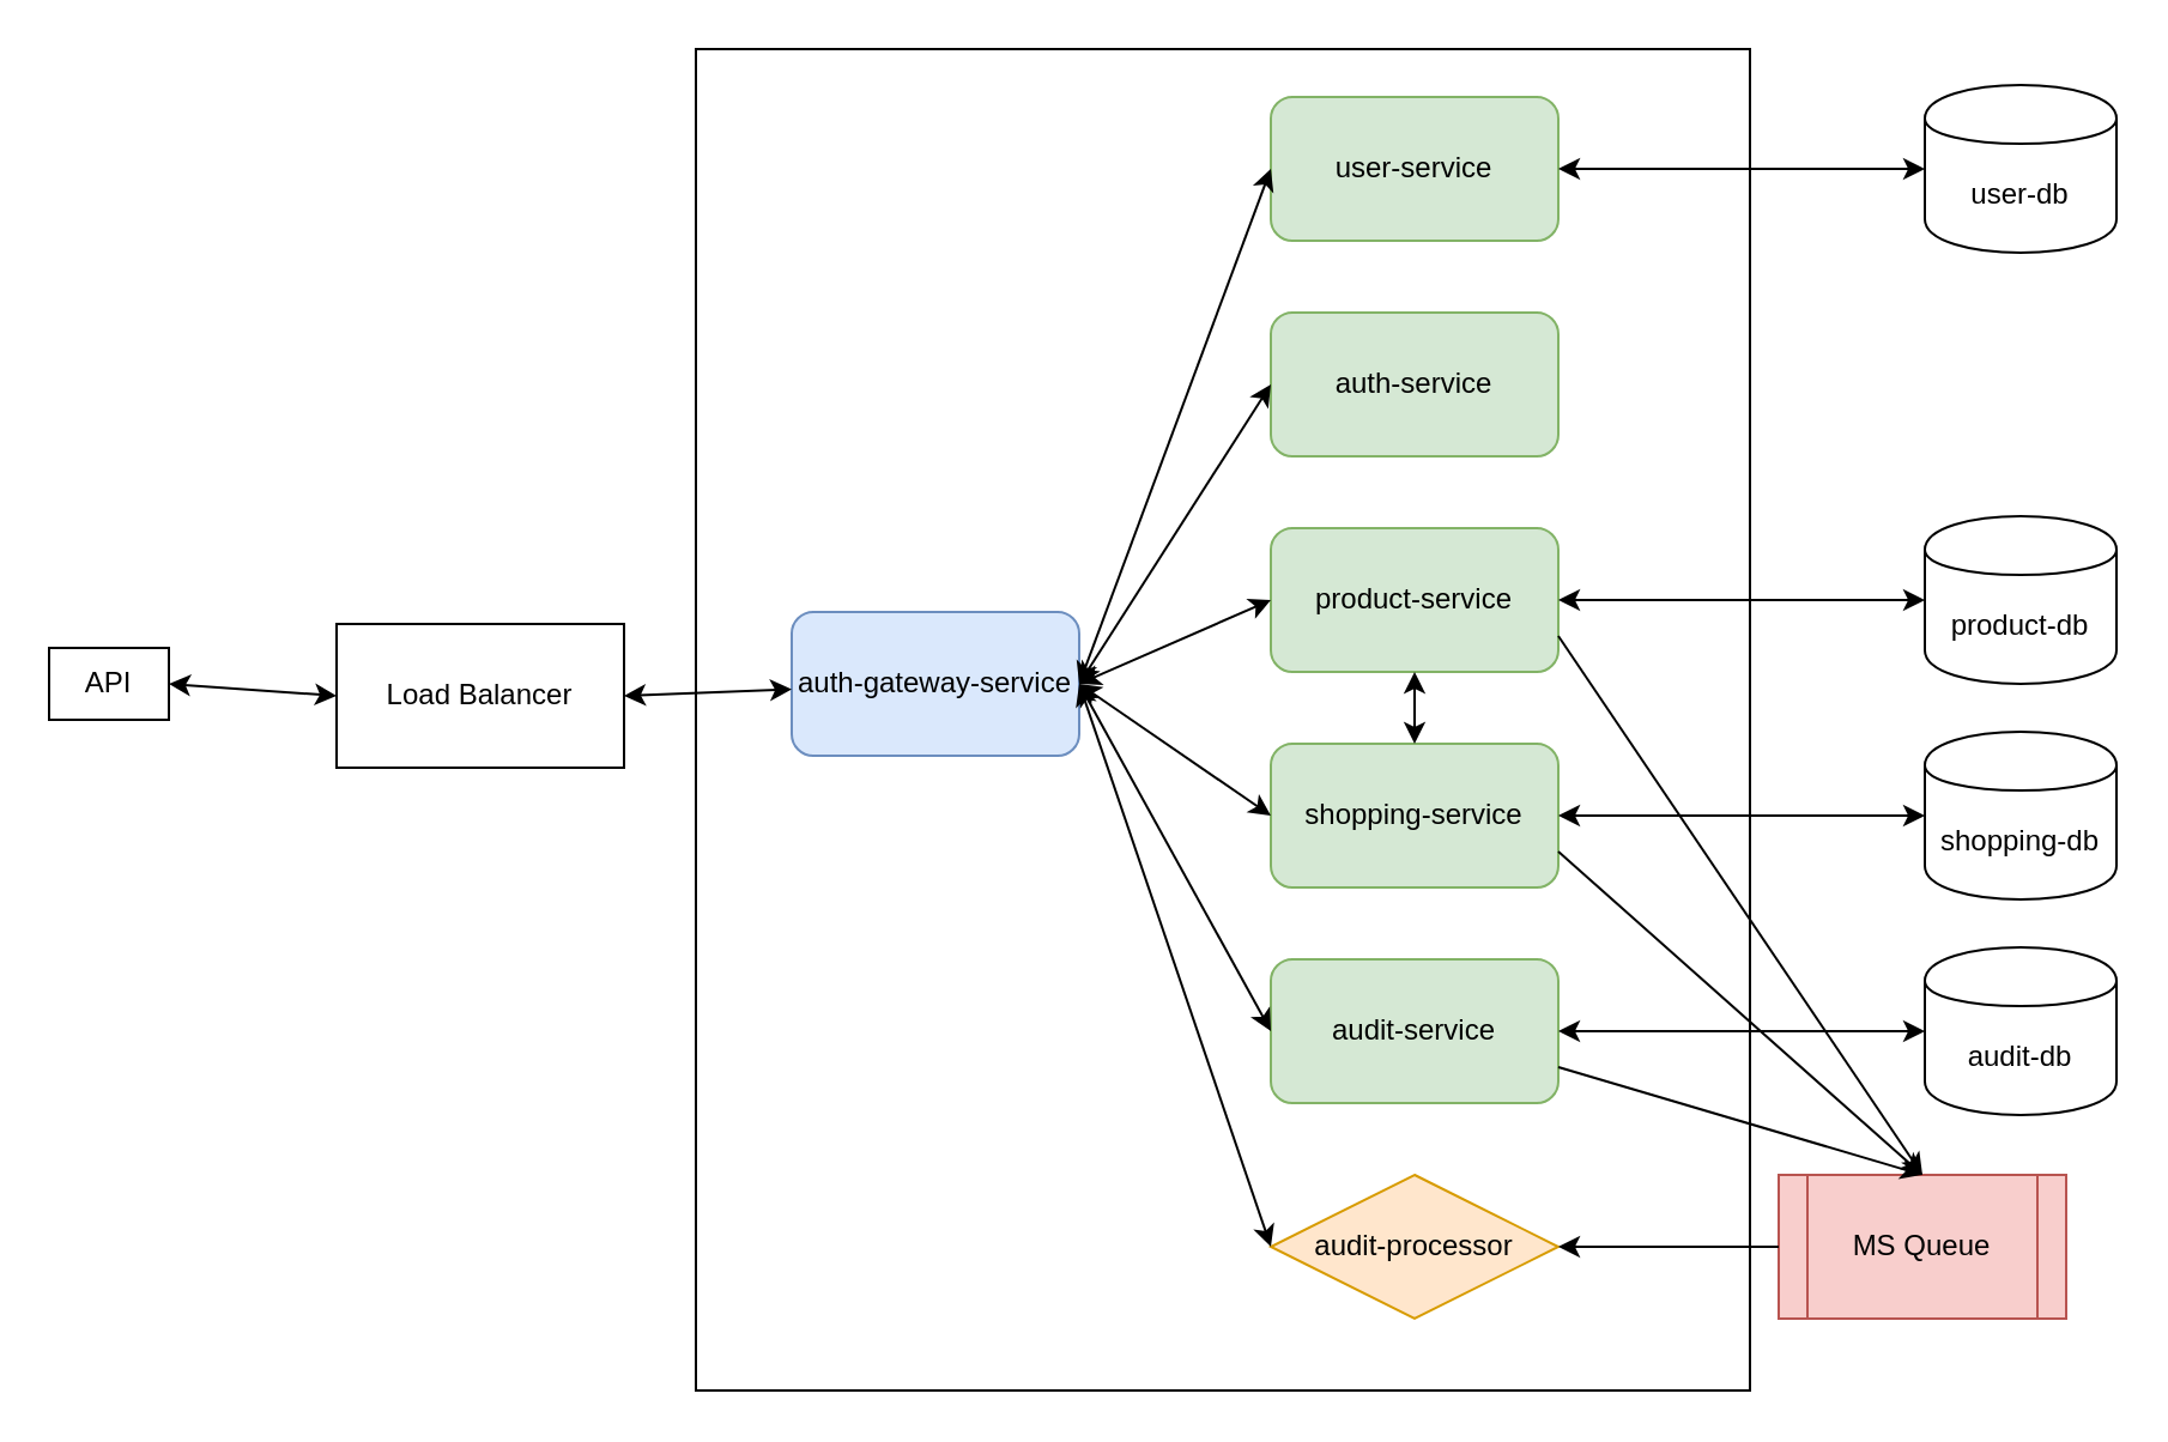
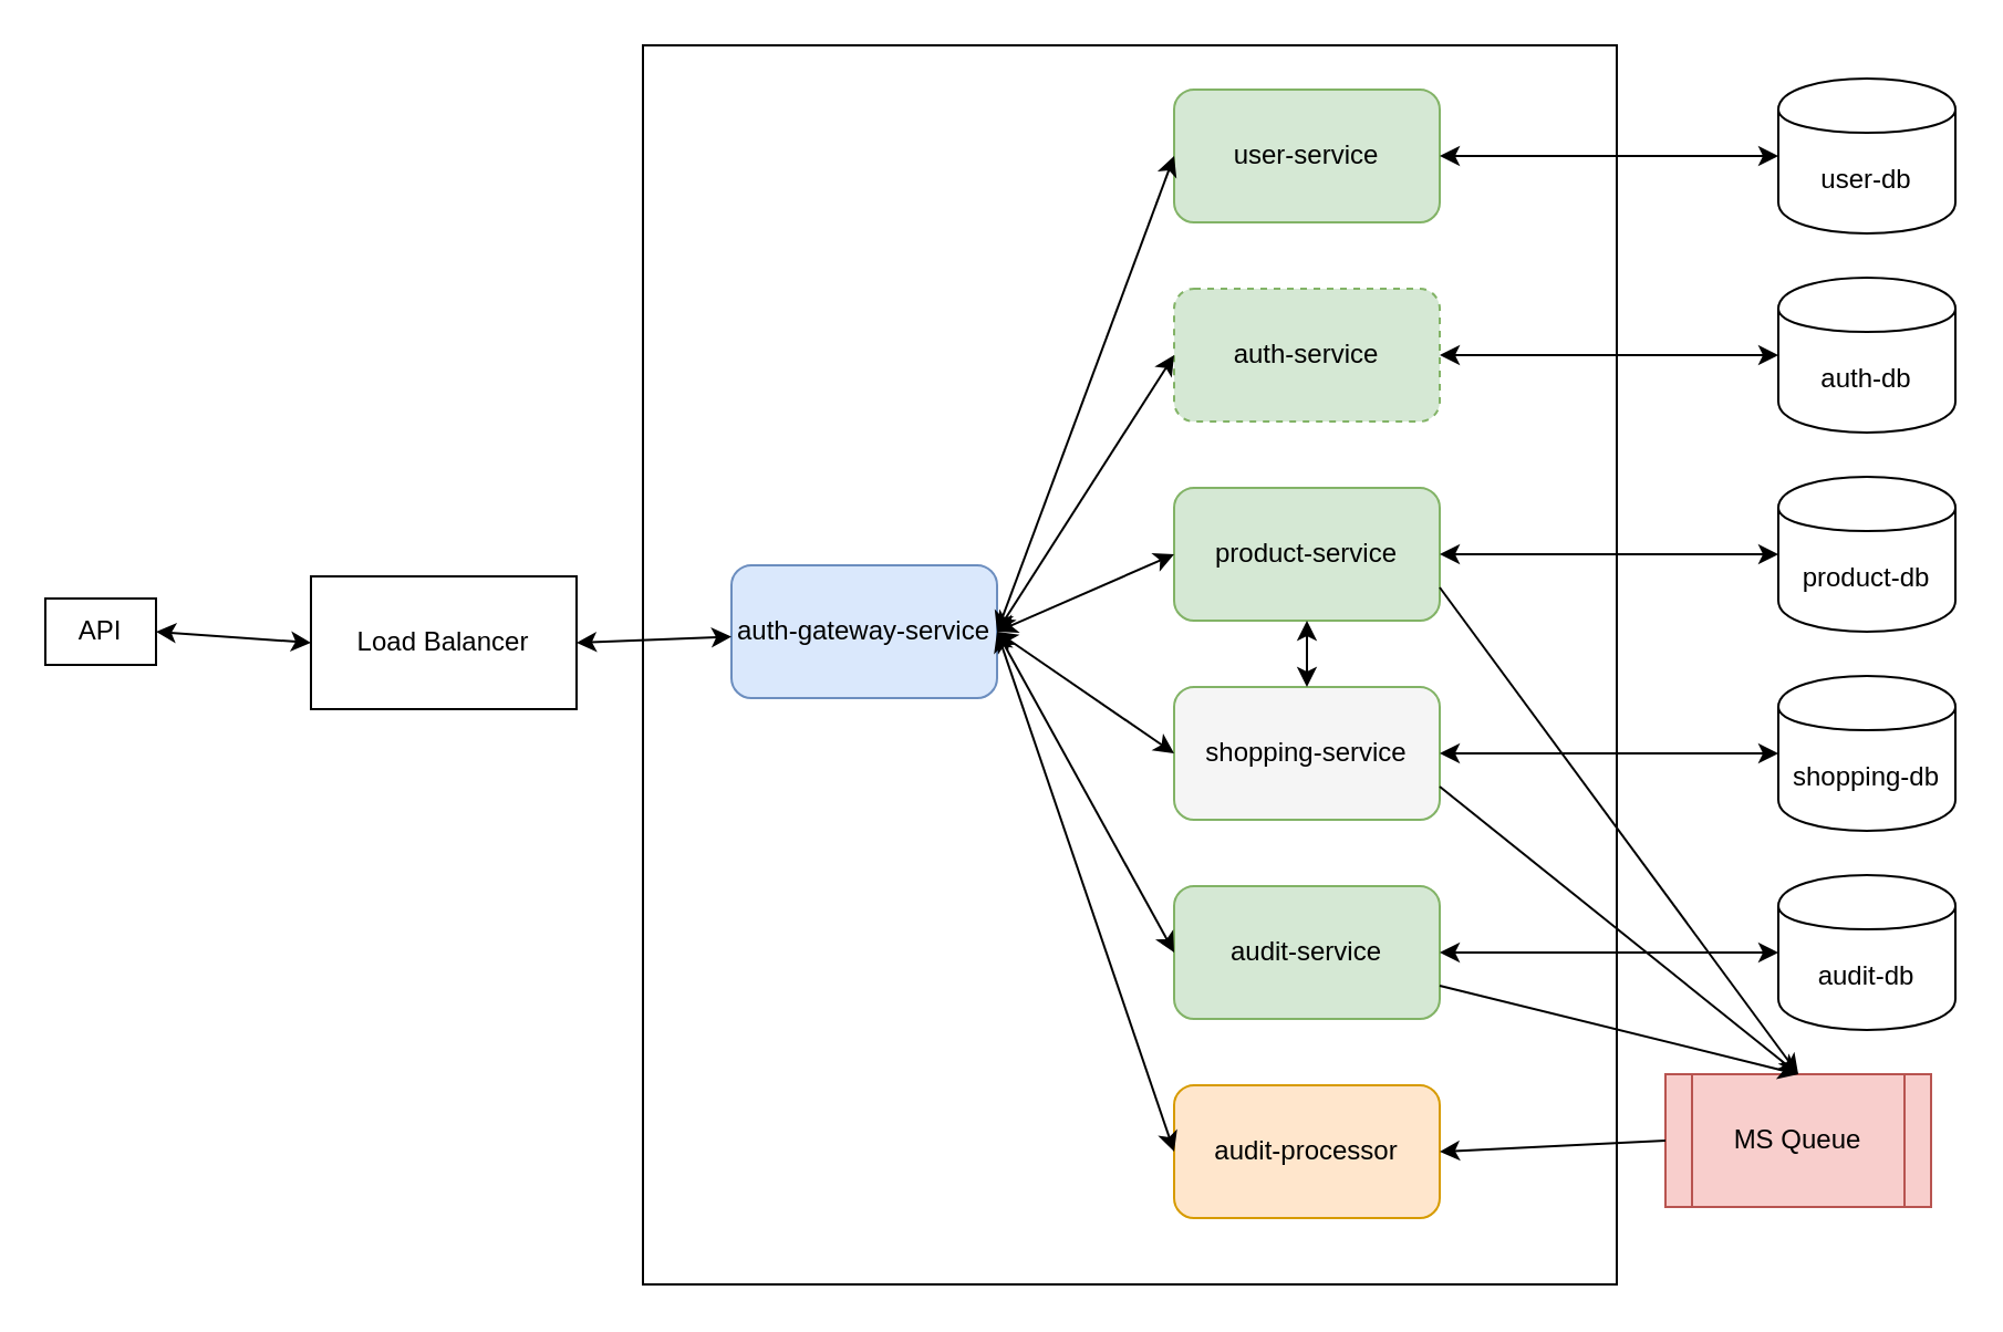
- <mxCell id="10" value="auth-service" style="rounded=1;whiteSpace=wrap;html=1;fillColor=#d5e8d4;strokeColor=#82b366;" vertex="1" parent="1"><mxGeometry x="530" y="130" width="120" height="60" as="geometry" /></mxCell>
+ <mxCell id="10" value="auth-service" style="rounded=1;whiteSpace=wrap;html=1;fillColor=#d5e8d4;strokeColor=#82b366;dashed=1;" vertex="1" parent="1"><mxGeometry x="530" y="130" width="120" height="60" as="geometry" /></mxCell>
+ <mxCell id="20" value="" style="endArrow=classic;startArrow=classic;html=1;entryX=0;entryY=0.5;entryDx=0;entryDy=0;exitX=1;exitY=0.5;exitDx=0;exitDy=0;" edge="1" parent="1" source="10" target="17"><mxGeometry width="50" height="50" relative="1" as="geometry"><mxPoint x="410" y="370" as="sourcePoint" /><mxPoint x="460" y="320" as="targetPoint" /></mxGeometry></mxCell>
+ <mxCell id="17" value="auth-db" style="shape=cylinder;whiteSpace=wrap;html=1;boundedLbl=1;backgroundOutline=1;" vertex="1" parent="1"><mxGeometry x="803" y="125" width="80" height="70" as="geometry" /></mxCell>
- <mxCell id="7" value="shopping-service" style="rounded=1;whiteSpace=wrap;html=1;fillColor=#d5e8d4;strokeColor=#82b366;" vertex="1" parent="1"><mxGeometry x="530" y="310" width="120" height="60" as="geometry" /></mxCell>
+ <mxCell id="7" value="shopping-service" style="rounded=1;whiteSpace=wrap;html=1;fillColor=#f5f5f5;strokeColor=#82b366;" vertex="1" parent="1"><mxGeometry x="530" y="310" width="120" height="60" as="geometry" /></mxCell>
- <mxCell id="12" value="audit-processor" style="rhombus;whiteSpace=wrap;html=1;fillColor=#ffe6cc;strokeColor=#d79b00;" vertex="1" parent="1"><mxGeometry x="530" y="490" width="120" height="60" as="geometry" /></mxCell>
+ <mxCell id="12" value="audit-processor" style="rounded=1;whiteSpace=wrap;html=1;fillColor=#ffe6cc;strokeColor=#d79b00;" vertex="1" parent="1"><mxGeometry x="530" y="490" width="120" height="60" as="geometry" /></mxCell>
- <mxCell id="5" value="MS Queue" style="shape=process;whiteSpace=wrap;html=1;backgroundOutline=1;fillColor=#f8cecc;strokeColor=#b85450;" vertex="1" parent="1"><mxGeometry x="742" y="490" width="120" height="60" as="geometry" /></mxCell>
+ <mxCell id="5" value="MS Queue" style="shape=process;whiteSpace=wrap;html=1;backgroundOutline=1;fillColor=#f8cecc;strokeColor=#b85450;" vertex="1" parent="1"><mxGeometry x="752" y="485" width="120" height="60" as="geometry" /></mxCell>
